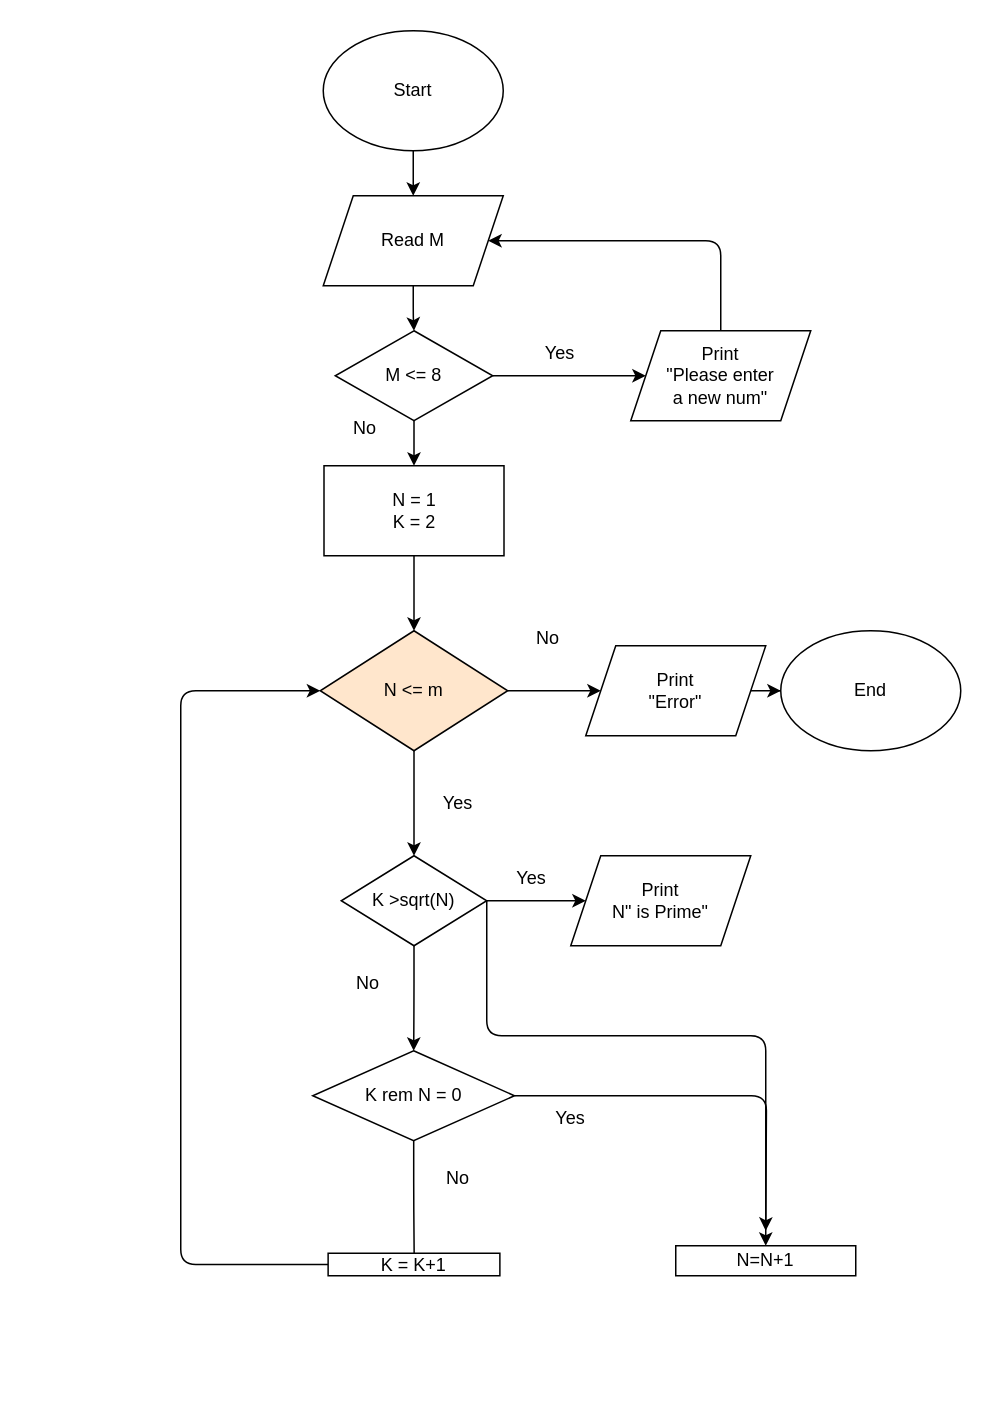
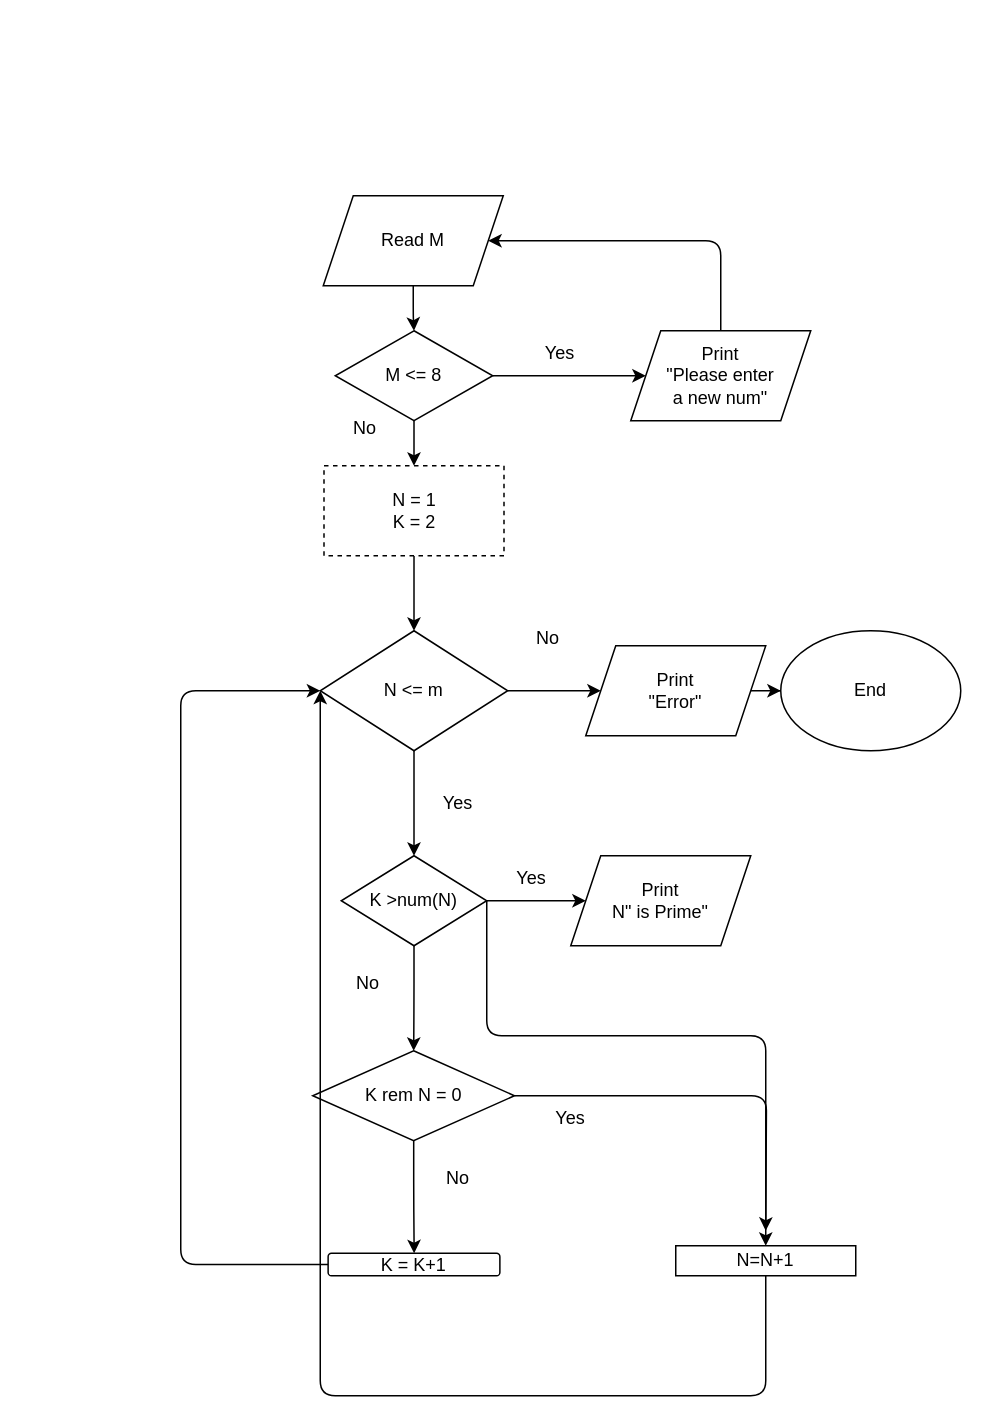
- <mxCell id="3" value="Start" style="ellipse;whiteSpace=wrap;html=1;" vertex="1" parent="1"><mxGeometry x="215" y="20" width="120" height="80" as="geometry" /></mxCell>
- <mxCell id="2" value="" style="edgeStyle=orthogonalEdgeStyle;rounded=1;orthogonalLoop=1;jettySize=auto;html=1;" edge="1" parent="1" source="3" target="5"><mxGeometry relative="1" as="geometry" /></mxCell>
- <mxCell id="10" value="N = 1&lt;br&gt;K = 2" style="rounded=0;whiteSpace=wrap;html=1;" vertex="1" parent="1"><mxGeometry x="215.5" y="310" width="120" height="60" as="geometry" /></mxCell>
+ <mxCell id="10" value="N = 1&lt;br&gt;K = 2" style="rounded=0;whiteSpace=wrap;html=1;dashed=1;" vertex="1" parent="1"><mxGeometry x="215.5" y="310" width="120" height="60" as="geometry" /></mxCell>
- <mxCell id="13" value="N &amp;lt;= m" style="rhombus;whiteSpace=wrap;html=1;fillColor=#ffe6cc;" vertex="1" parent="1"><mxGeometry x="213" y="420" width="125" height="80" as="geometry" /></mxCell>
+ <mxCell id="13" value="N &amp;lt;= m" style="rhombus;whiteSpace=wrap;html=1;" vertex="1" parent="1"><mxGeometry x="213" y="420" width="125" height="80" as="geometry" /></mxCell>
- <mxCell id="19" value="K &amp;gt;sqrt(N)" style="rhombus;whiteSpace=wrap;html=1;" vertex="1" parent="1"><mxGeometry x="227" y="570" width="97" height="60" as="geometry" /></mxCell>
+ <mxCell id="19" value="K &amp;gt;num(N)" style="rhombus;whiteSpace=wrap;html=1;" vertex="1" parent="1"><mxGeometry x="227" y="570" width="97" height="60" as="geometry" /></mxCell>
- <mxCell id="21" value="" style="edgeStyle=orthogonalEdgeStyle;rounded=1;orthogonalLoop=1;jettySize=auto;html=1;endArrow=none;" edge="1" parent="1" source="23" target="25"><mxGeometry relative="1" as="geometry" /></mxCell>
+ <mxCell id="21" value="" style="edgeStyle=orthogonalEdgeStyle;rounded=1;orthogonalLoop=1;jettySize=auto;html=1;" edge="1" parent="1" source="23" target="25"><mxGeometry relative="1" as="geometry" /></mxCell>
- <mxCell id="25" value="K = K+1" style="rounded=0;whiteSpace=wrap;html=1;" vertex="1" parent="1"><mxGeometry x="218.25" y="835" width="114.5" height="15" as="geometry" /></mxCell>
+ <mxCell id="25" value="K = K+1" style="whiteSpace=wrap;html=1;rounded=1;" vertex="1" parent="1"><mxGeometry x="218.25" y="835" width="114.5" height="15" as="geometry" /></mxCell>
+ <mxCell id="26" style="edgeStyle=elbowEdgeStyle;rounded=1;orthogonalLoop=1;jettySize=auto;html=1;elbow=vertical;entryX=0;entryY=0.5;entryDx=0;entryDy=0;" edge="1" parent="1" source="27" target="13"><mxGeometry relative="1" as="geometry"><mxPoint x="270" y="910" as="targetPoint" /><Array as="points"><mxPoint x="430" y="930" /><mxPoint x="90" y="890" /><mxPoint x="20" y="660" /><mxPoint x="340" y="910" /></Array></mxGeometry></mxCell>
